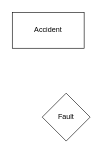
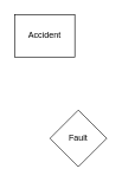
- <mxCell id="2" value="Accident" style="rounded=0;whiteSpace=wrap;html=1;" vertex="1" parent="1"><mxGeometry x="20" y="20" width="120" height="60" as="geometry" /></mxCell>
+ <mxCell id="2" value="Accident" style="rounded=0;whiteSpace=wrap;html=1;" vertex="1" parent="1"><mxGeometry x="20" y="20" width="85" height="60" as="geometry" /></mxCell>
